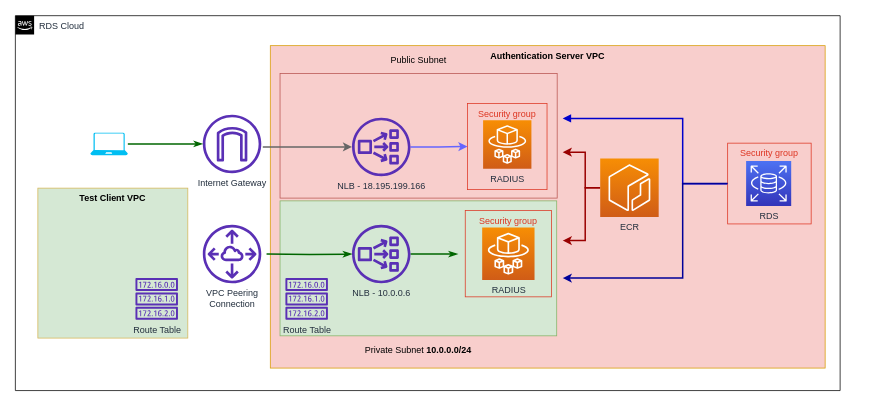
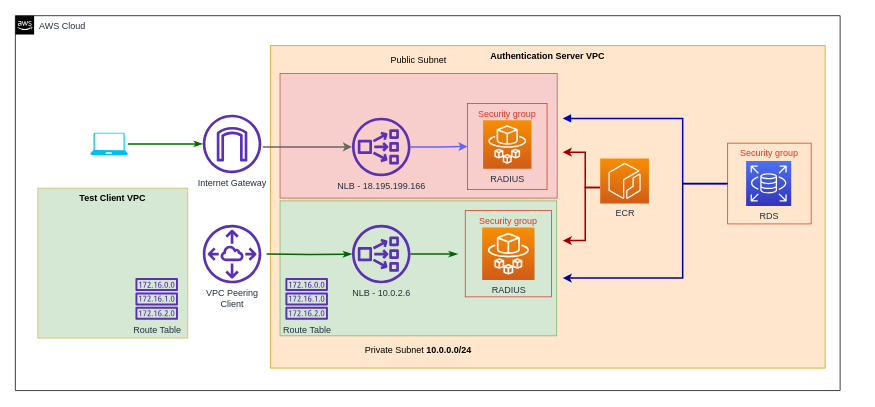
- <mxCell id="2" value="RDS Cloud" style="points=[[0,0],[0.25,0],[0.5,0],[0.75,0],[1,0],[1,0.25],[1,0.5],[1,0.75],[1,1],[0.75,1],[0.5,1],[0.25,1],[0,1],[0,0.75],[0,0.5],[0,0.25]];outlineConnect=0;gradientColor=none;html=1;whiteSpace=wrap;fontSize=12;fontStyle=0;shape=mxgraph.aws4.group;grIcon=mxgraph.aws4.group_aws_cloud_alt;strokeColor=#000000;fillColor=none;verticalAlign=top;align=left;spacingLeft=30;fontColor=#232F3E;dashed=0;" parent="1" vertex="1"><mxGeometry x="20" y="20" width="1100" height="500" as="geometry" /></mxCell>
+ <mxCell id="2" value="AWS Cloud" style="points=[[0,0],[0.25,0],[0.5,0],[0.75,0],[1,0],[1,0.25],[1,0.5],[1,0.75],[1,1],[0.75,1],[0.5,1],[0.25,1],[0,1],[0,0.75],[0,0.5],[0,0.25]];outlineConnect=0;gradientColor=none;html=1;whiteSpace=wrap;fontSize=12;fontStyle=0;shape=mxgraph.aws4.group;grIcon=mxgraph.aws4.group_aws_cloud_alt;strokeColor=#000000;fillColor=none;verticalAlign=top;align=left;spacingLeft=30;fontColor=#232F3E;dashed=0;" parent="1" vertex="1"><mxGeometry x="20" y="20" width="1100" height="500" as="geometry" /></mxCell>
- <mxCell id="3" value="Authentication Server VPC" style="fillColor=#f8cecc;strokeColor=#d79b00;dashed=0;verticalAlign=top;fontStyle=1;" parent="1" vertex="1"><mxGeometry x="360" y="60" width="740" height="430" as="geometry" /></mxCell>
+ <mxCell id="3" value="Authentication Server VPC" style="fillColor=#ffe6cc;strokeColor=#d79b00;dashed=0;verticalAlign=top;fontStyle=1;" parent="1" vertex="1"><mxGeometry x="360" y="60" width="740" height="430" as="geometry" /></mxCell>
- <mxCell id="19" value="ECR" style="outlineConnect=0;fontColor=#232F3E;gradientColor=#F78E04;gradientDirection=north;fillColor=#D05C17;strokeColor=#ffffff;dashed=0;verticalLabelPosition=bottom;verticalAlign=top;align=center;html=1;fontSize=12;fontStyle=0;aspect=fixed;shape=mxgraph.aws4.resourceIcon;resIcon=mxgraph.aws4.ecr;" parent="1" vertex="1"><mxGeometry x="800" y="210.38" width="78" height="78" as="geometry" /></mxCell>
+ <mxCell id="19" value="ECR" style="outlineConnect=0;fontColor=#232F3E;gradientColor=#F78E04;gradientDirection=north;fillColor=#D05C17;strokeColor=#ffffff;dashed=0;verticalLabelPosition=bottom;verticalAlign=top;align=center;html=1;fontSize=12;fontStyle=0;aspect=fixed;shape=mxgraph.aws4.resourceIcon;resIcon=mxgraph.aws4.ecr;" parent="1" vertex="1"><mxGeometry x="800" y="210.38" width="65" height="60" as="geometry" /></mxCell>
- <mxCell id="25" value="&lt;span style=&quot;font-weight: normal&quot;&gt;NLB - 10.0.0.6&lt;/span&gt;" style="outlineConnect=0;fontColor=#232F3E;gradientColor=none;fillColor=#5A30B5;strokeColor=none;dashed=0;verticalLabelPosition=bottom;verticalAlign=top;align=center;html=1;fontSize=12;fontStyle=1;aspect=fixed;pointerEvents=1;shape=mxgraph.aws4.network_load_balancer;" vertex="1" parent="1"><mxGeometry x="469" y="299" width="78" height="78" as="geometry" /></mxCell>
+ <mxCell id="25" value="&lt;span style=&quot;font-weight: normal&quot;&gt;NLB - 10.0.2.6&lt;/span&gt;" style="outlineConnect=0;fontColor=#232F3E;gradientColor=none;fillColor=#5A30B5;strokeColor=none;dashed=0;verticalLabelPosition=bottom;verticalAlign=top;align=center;html=1;fontSize=12;fontStyle=1;aspect=fixed;pointerEvents=1;shape=mxgraph.aws4.network_load_balancer;" vertex="1" parent="1"><mxGeometry x="469" y="299" width="78" height="78" as="geometry" /></mxCell>
- <mxCell id="28" value="VPC Peering &lt;br&gt;Connection" style="outlineConnect=0;fontColor=#232F3E;gradientColor=none;fillColor=#5A30B5;strokeColor=none;dashed=0;verticalLabelPosition=bottom;verticalAlign=top;align=center;html=1;fontSize=12;fontStyle=0;aspect=fixed;pointerEvents=1;shape=mxgraph.aws4.peering;" vertex="1" parent="1"><mxGeometry x="270" y="299" width="78" height="78" as="geometry" /></mxCell>
+ <mxCell id="28" value="VPC Peering &lt;br&gt;Client" style="outlineConnect=0;fontColor=#232F3E;gradientColor=none;fillColor=#5A30B5;strokeColor=none;dashed=0;verticalLabelPosition=bottom;verticalAlign=top;align=center;html=1;fontSize=12;fontStyle=0;aspect=fixed;pointerEvents=1;shape=mxgraph.aws4.peering;" vertex="1" parent="1"><mxGeometry x="270" y="299" width="78" height="78" as="geometry" /></mxCell>
